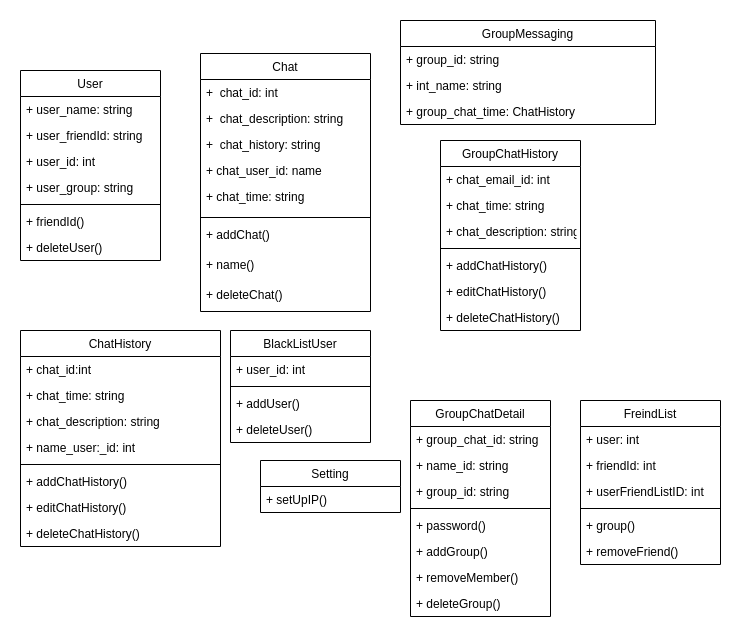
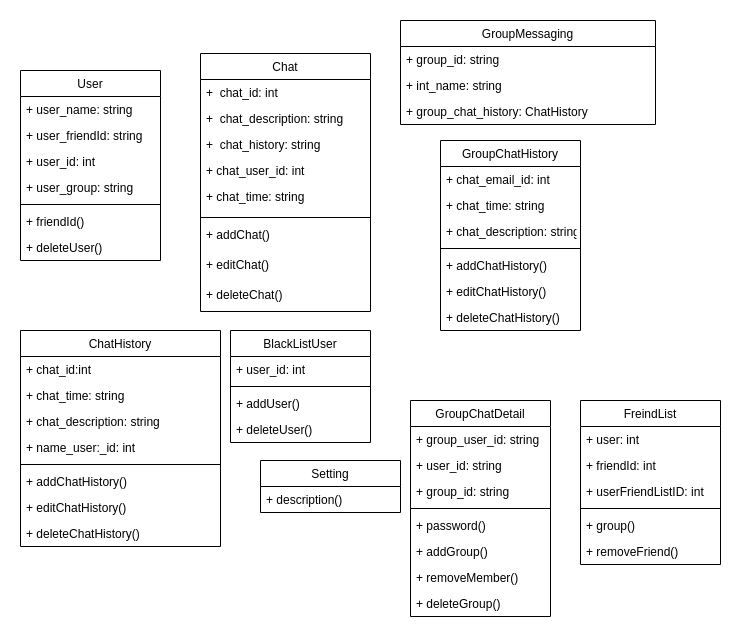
- <mxCell id="14" value="+ group_chat_time: ChatHistory" style="text;strokeColor=none;fillColor=none;align=left;verticalAlign=top;spacingLeft=4;spacingRight=4;overflow=hidden;rotatable=0;points=[[0,0.5],[1,0.5]];portConstraint=eastwest;" parent="11" vertex="1"><mxGeometry y="78" width="255" height="26" as="geometry" /></mxCell>
+ <mxCell id="14" value="+ group_chat_history: ChatHistory" style="text;strokeColor=none;fillColor=none;align=left;verticalAlign=top;spacingLeft=4;spacingRight=4;overflow=hidden;rotatable=0;points=[[0,0.5],[1,0.5]];portConstraint=eastwest;" parent="11" vertex="1"><mxGeometry y="78" width="255" height="26" as="geometry" /></mxCell>
- <mxCell id="32" value="+ chat_user_id: name" style="text;strokeColor=none;fillColor=none;align=left;verticalAlign=top;spacingLeft=4;spacingRight=4;overflow=hidden;rotatable=0;points=[[0,0.5],[1,0.5]];portConstraint=eastwest;" parent="28" vertex="1"><mxGeometry y="104" width="170" height="26" as="geometry" /></mxCell>
+ <mxCell id="32" value="+ chat_user_id: int" style="text;strokeColor=none;fillColor=none;align=left;verticalAlign=top;spacingLeft=4;spacingRight=4;overflow=hidden;rotatable=0;points=[[0,0.5],[1,0.5]];portConstraint=eastwest;" parent="28" vertex="1"><mxGeometry y="104" width="170" height="26" as="geometry" /></mxCell>
- <mxCell id="36" value="+ name()" style="text;strokeColor=none;fillColor=none;align=left;verticalAlign=top;spacingLeft=4;spacingRight=4;overflow=hidden;rotatable=0;points=[[0,0.5],[1,0.5]];portConstraint=eastwest;" parent="28" vertex="1"><mxGeometry y="198" width="170" height="30" as="geometry" /></mxCell>
+ <mxCell id="36" value="+ editChat()" style="text;strokeColor=none;fillColor=none;align=left;verticalAlign=top;spacingLeft=4;spacingRight=4;overflow=hidden;rotatable=0;points=[[0,0.5],[1,0.5]];portConstraint=eastwest;" parent="28" vertex="1"><mxGeometry y="198" width="170" height="30" as="geometry" /></mxCell>
- <mxCell id="39" value="+ group_chat_id: string" style="text;strokeColor=none;fillColor=none;align=left;verticalAlign=top;spacingLeft=4;spacingRight=4;overflow=hidden;rotatable=0;points=[[0,0.5],[1,0.5]];portConstraint=eastwest;" parent="38" vertex="1"><mxGeometry y="26" width="140" height="26" as="geometry" /></mxCell>
+ <mxCell id="39" value="+ group_user_id: string" style="text;strokeColor=none;fillColor=none;align=left;verticalAlign=top;spacingLeft=4;spacingRight=4;overflow=hidden;rotatable=0;points=[[0,0.5],[1,0.5]];portConstraint=eastwest;" parent="38" vertex="1"><mxGeometry y="26" width="140" height="26" as="geometry" /></mxCell>
- <mxCell id="40" value="+ name_id: string" style="text;strokeColor=none;fillColor=none;align=left;verticalAlign=top;spacingLeft=4;spacingRight=4;overflow=hidden;rotatable=0;points=[[0,0.5],[1,0.5]];portConstraint=eastwest;" parent="38" vertex="1"><mxGeometry y="52" width="140" height="26" as="geometry" /></mxCell>
+ <mxCell id="40" value="+ user_id: string" style="text;strokeColor=none;fillColor=none;align=left;verticalAlign=top;spacingLeft=4;spacingRight=4;overflow=hidden;rotatable=0;points=[[0,0.5],[1,0.5]];portConstraint=eastwest;" parent="38" vertex="1"><mxGeometry y="52" width="140" height="26" as="geometry" /></mxCell>
- <mxCell id="48" value="+ setUpIP()" style="text;strokeColor=none;fillColor=none;align=left;verticalAlign=top;spacingLeft=4;spacingRight=4;overflow=hidden;rotatable=0;points=[[0,0.5],[1,0.5]];portConstraint=eastwest;" parent="47" vertex="1"><mxGeometry y="26" width="140" height="26" as="geometry" /></mxCell>
+ <mxCell id="48" value="+ description()" style="text;strokeColor=none;fillColor=none;align=left;verticalAlign=top;spacingLeft=4;spacingRight=4;overflow=hidden;rotatable=0;points=[[0,0.5],[1,0.5]];portConstraint=eastwest;" parent="47" vertex="1"><mxGeometry y="26" width="140" height="26" as="geometry" /></mxCell>
